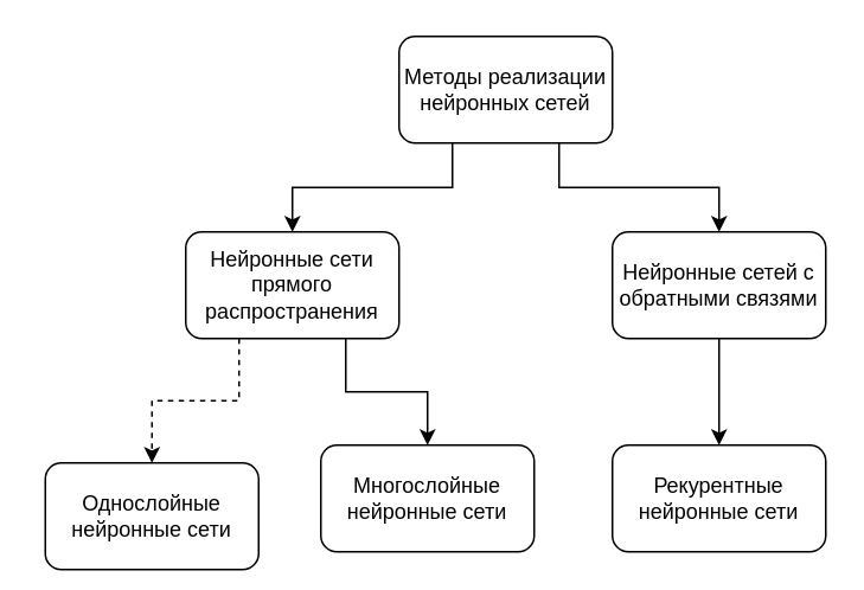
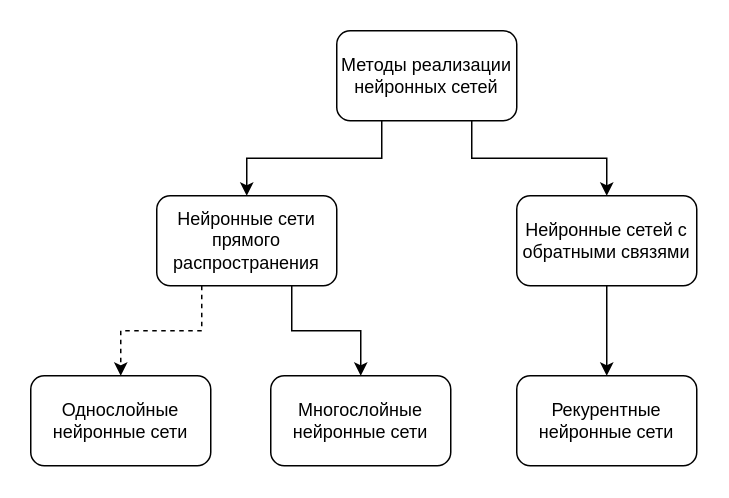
- <mxCell id="11" value="Однослойные нейронные сети" style="rounded=1;whiteSpace=wrap;html=1;" vertex="1" parent="1"><mxGeometry x="25" y="260" width="120" height="60" as="geometry" /></mxCell>
+ <mxCell id="11" value="Однослойные нейронные сети" style="rounded=1;whiteSpace=wrap;html=1;" vertex="1" parent="1"><mxGeometry x="20" y="250" width="120" height="60" as="geometry" /></mxCell>
